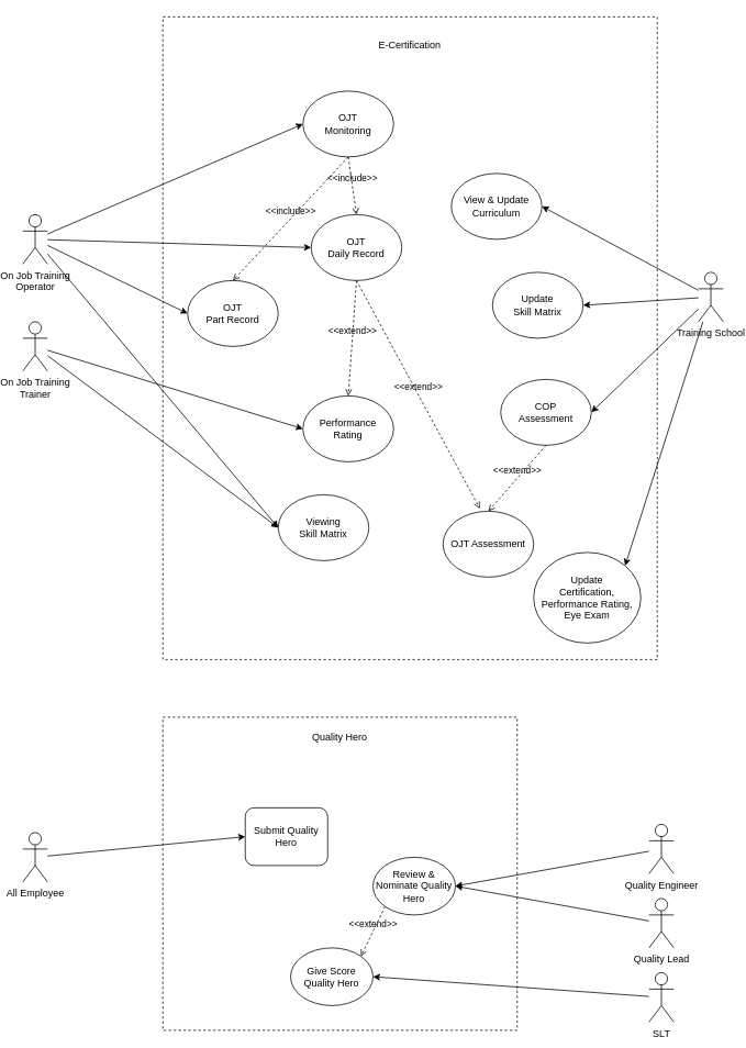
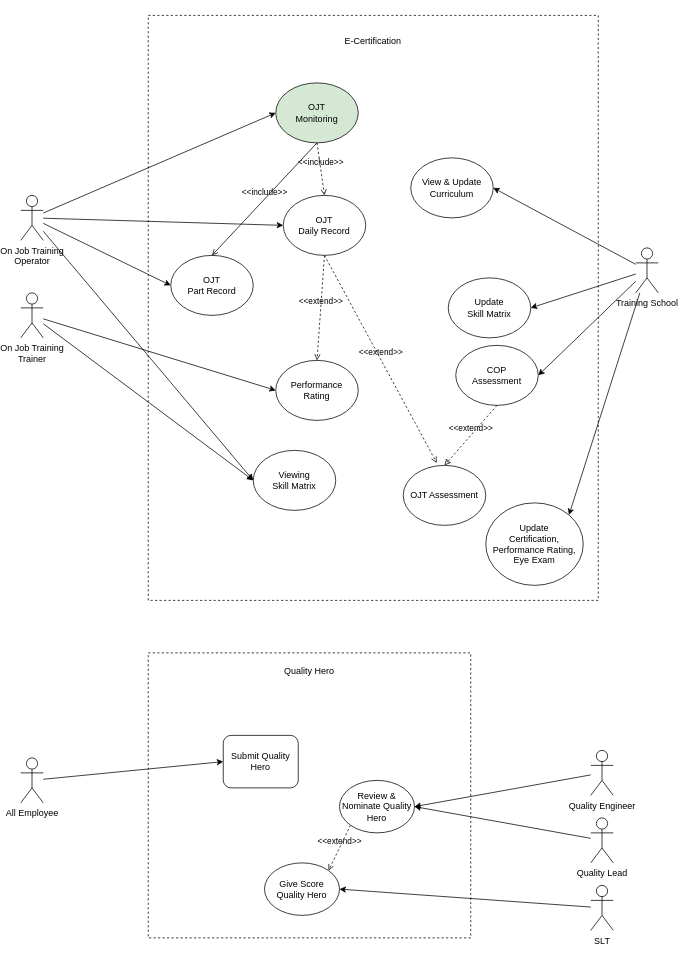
- <mxCell id="20" value="OJT &lt;br&gt;Monitoring" style="ellipse;whiteSpace=wrap;html=1;" vertex="1" parent="1"><mxGeometry x="360" y="110" width="110" height="80" as="geometry" /></mxCell>
+ <mxCell id="20" value="OJT &lt;br&gt;Monitoring" style="ellipse;whiteSpace=wrap;html=1;fillColor=#d5e8d4;" vertex="1" parent="1"><mxGeometry x="360" y="110" width="110" height="80" as="geometry" /></mxCell>
- <mxCell id="27" value="&amp;lt;&amp;lt;include&amp;gt;&amp;gt;" style="html=1;verticalAlign=bottom;labelBackgroundColor=none;endArrow=open;endFill=0;dashed=1;rounded=0;entryX=0.5;entryY=0;entryDx=0;entryDy=0;exitX=0.5;exitY=1;exitDx=0;exitDy=0;" edge="1" parent="1" source="20" target="17"><mxGeometry width="160" relative="1" as="geometry"><mxPoint x="220" y="380" as="sourcePoint" /><mxPoint x="380" y="380" as="targetPoint" /></mxGeometry></mxCell>
+ <mxCell id="27" value="&amp;lt;&amp;lt;include&amp;gt;&amp;gt;" style="html=1;verticalAlign=bottom;labelBackgroundColor=none;endArrow=open;endFill=0;dashed=0;rounded=0;entryX=0.5;entryY=0;entryDx=0;entryDy=0;exitX=0.5;exitY=1;exitDx=0;exitDy=0;" edge="1" parent="1" source="20" target="17"><mxGeometry width="160" relative="1" as="geometry"><mxPoint x="220" y="380" as="sourcePoint" /><mxPoint x="380" y="380" as="targetPoint" /></mxGeometry></mxCell>
- <mxCell id="22" value="Update&lt;br&gt;Skill Matrix" style="ellipse;whiteSpace=wrap;html=1;" vertex="1" parent="1"><mxGeometry x="590" y="330" width="110" height="80" as="geometry" /></mxCell>
+ <mxCell id="22" value="Update&lt;br&gt;Skill Matrix" style="ellipse;whiteSpace=wrap;html=1;" vertex="1" parent="1"><mxGeometry x="590" y="370" width="110" height="80" as="geometry" /></mxCell>
- <mxCell id="30" value="&amp;lt;&amp;lt;extend&amp;gt;&amp;gt;" style="html=1;verticalAlign=bottom;labelBackgroundColor=none;endArrow=open;endFill=0;dashed=1;rounded=0;entryX=0.5;entryY=0;entryDx=0;entryDy=0;exitX=0.5;exitY=1;exitDx=0;exitDy=0;" edge="1" parent="1" source="23" target="24"><mxGeometry width="160" relative="1" as="geometry"><mxPoint x="440" y="350" as="sourcePoint" /><mxPoint x="590" y="617" as="targetPoint" /></mxGeometry></mxCell>
+ <mxCell id="30" value="&amp;lt;&amp;lt;extend&amp;gt;&amp;gt;" style="html=1;verticalAlign=bottom;labelBackgroundColor=none;endArrow=classic;endFill=0;dashed=1;rounded=0;entryX=0.5;entryY=0;entryDx=0;entryDy=0;exitX=0.5;exitY=1;exitDx=0;exitDy=0;" edge="1" parent="1" source="23" target="24"><mxGeometry width="160" relative="1" as="geometry"><mxPoint x="440" y="350" as="sourcePoint" /><mxPoint x="590" y="617" as="targetPoint" /></mxGeometry></mxCell>
